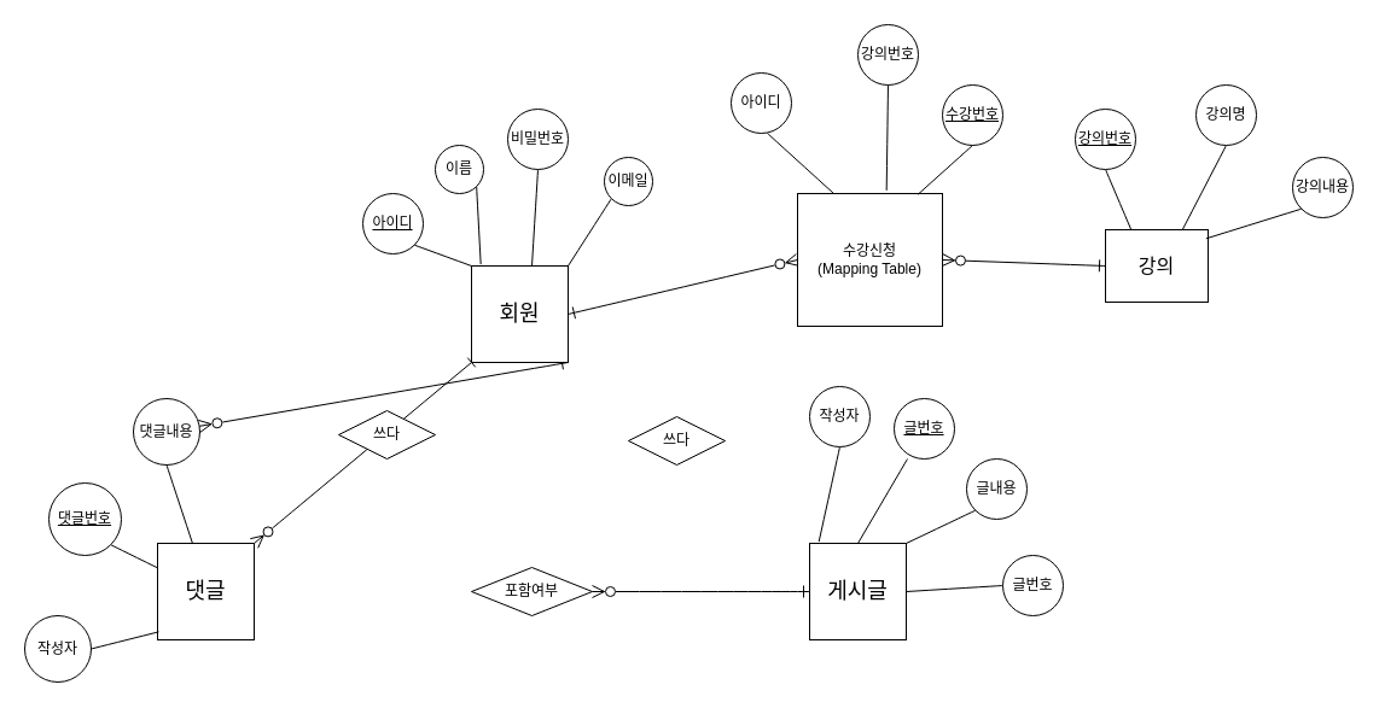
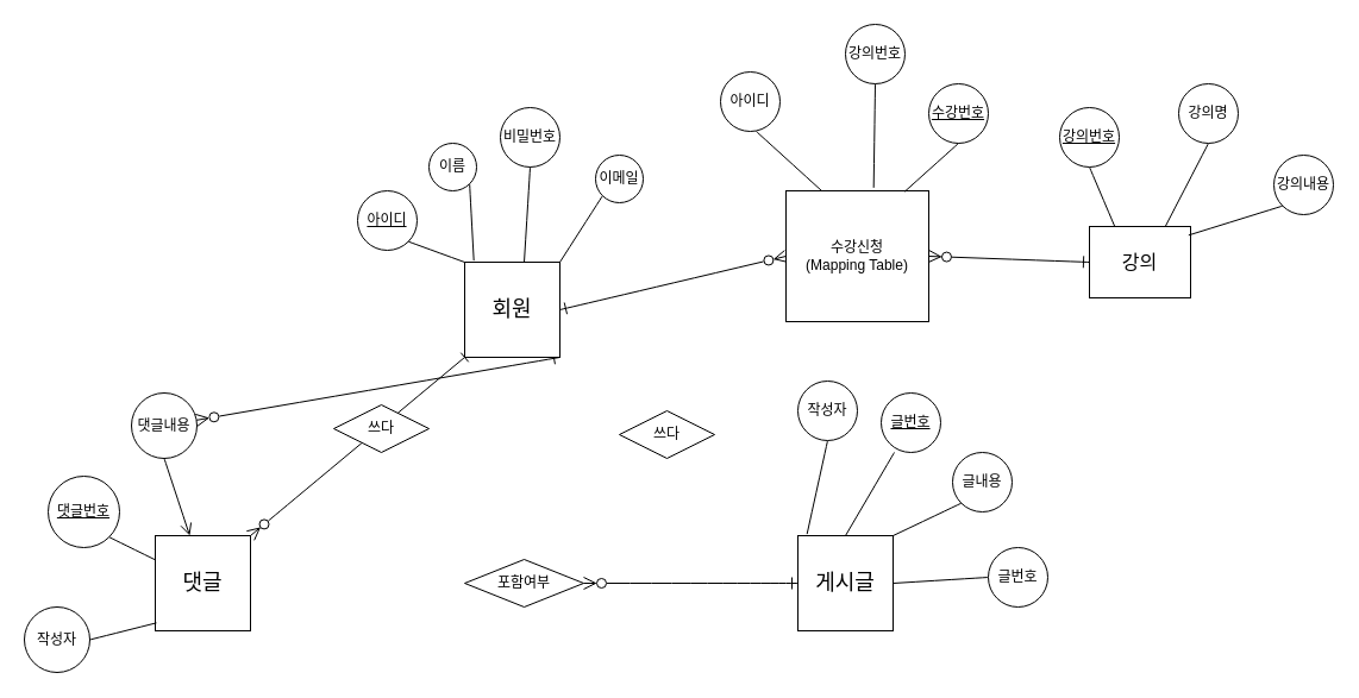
- <mxCell id="29" style="edgeStyle=none;curved=1;rounded=0;orthogonalLoop=1;jettySize=auto;html=1;exitX=0.5;exitY=1;exitDx=0;exitDy=0;entryX=0.362;entryY=0;entryDx=0;entryDy=0;entryPerimeter=0;fontSize=12;startSize=8;endSize=8;endArrow=none;startFill=0;" edge="1" parent="1" source="27" target="6"><mxGeometry relative="1" as="geometry" /></mxCell>
+ <mxCell id="29" style="edgeStyle=none;curved=1;rounded=0;orthogonalLoop=1;jettySize=auto;html=1;exitX=0.5;exitY=1;exitDx=0;exitDy=0;entryX=0.362;entryY=0;entryDx=0;entryDy=0;entryPerimeter=0;fontSize=12;startSize=8;endSize=8;endArrow=open;startFill=0;" edge="1" parent="1" source="27" target="6"><mxGeometry relative="1" as="geometry" /></mxCell>
